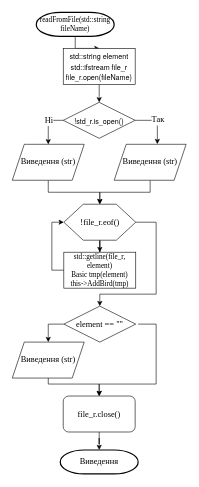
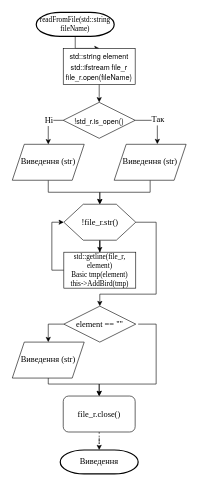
- <mxCell id="18" value="&lt;p style=&quot;margin: 0px ; font-stretch: normal ; line-height: normal&quot;&gt;&lt;font style=&quot;font-size: 14px&quot;&gt;!file_r.eof()&lt;/font&gt;&lt;/p&gt;" style="verticalLabelPosition=middle;verticalAlign=middle;html=1;shape=hexagon;perimeter=hexagonPerimeter2;arcSize=6;size=0.27;strokeWidth=1;fontFamily=Times New Roman;fontSize=14;align=center;labelPosition=center;" parent="1" vertex="1"><mxGeometry x="106" y="340" width="120" height="60" as="geometry" /></mxCell>
+ <mxCell id="18" value="&lt;p style=&quot;margin: 0px ; font-stretch: normal ; line-height: normal&quot;&gt;&lt;font style=&quot;font-size: 14px&quot;&gt;!file_r.str()&lt;/font&gt;&lt;/p&gt;" style="verticalLabelPosition=middle;verticalAlign=middle;html=1;shape=hexagon;perimeter=hexagonPerimeter2;arcSize=6;size=0.27;strokeWidth=1;fontFamily=Times New Roman;fontSize=14;align=center;labelPosition=center;" parent="1" vertex="1"><mxGeometry x="106" y="340" width="120" height="60" as="geometry" /></mxCell>
- <mxCell id="26" value="" style="edgeStyle=orthogonalEdgeStyle;rounded=0;orthogonalLoop=1;jettySize=auto;html=1;fontFamily=Times New Roman;fontSize=14;endArrow=classic;endFill=1;" parent="1" source="27" target="4" edge="1"><mxGeometry relative="1" as="geometry" /></mxCell>
+ <mxCell id="26" value="" style="edgeStyle=orthogonalEdgeStyle;rounded=0;orthogonalLoop=1;jettySize=auto;html=1;fontFamily=Times New Roman;fontSize=14;endArrow=classic;endFill=1;dashed=1;" parent="1" source="27" target="4" edge="1"><mxGeometry relative="1" as="geometry" /></mxCell>
